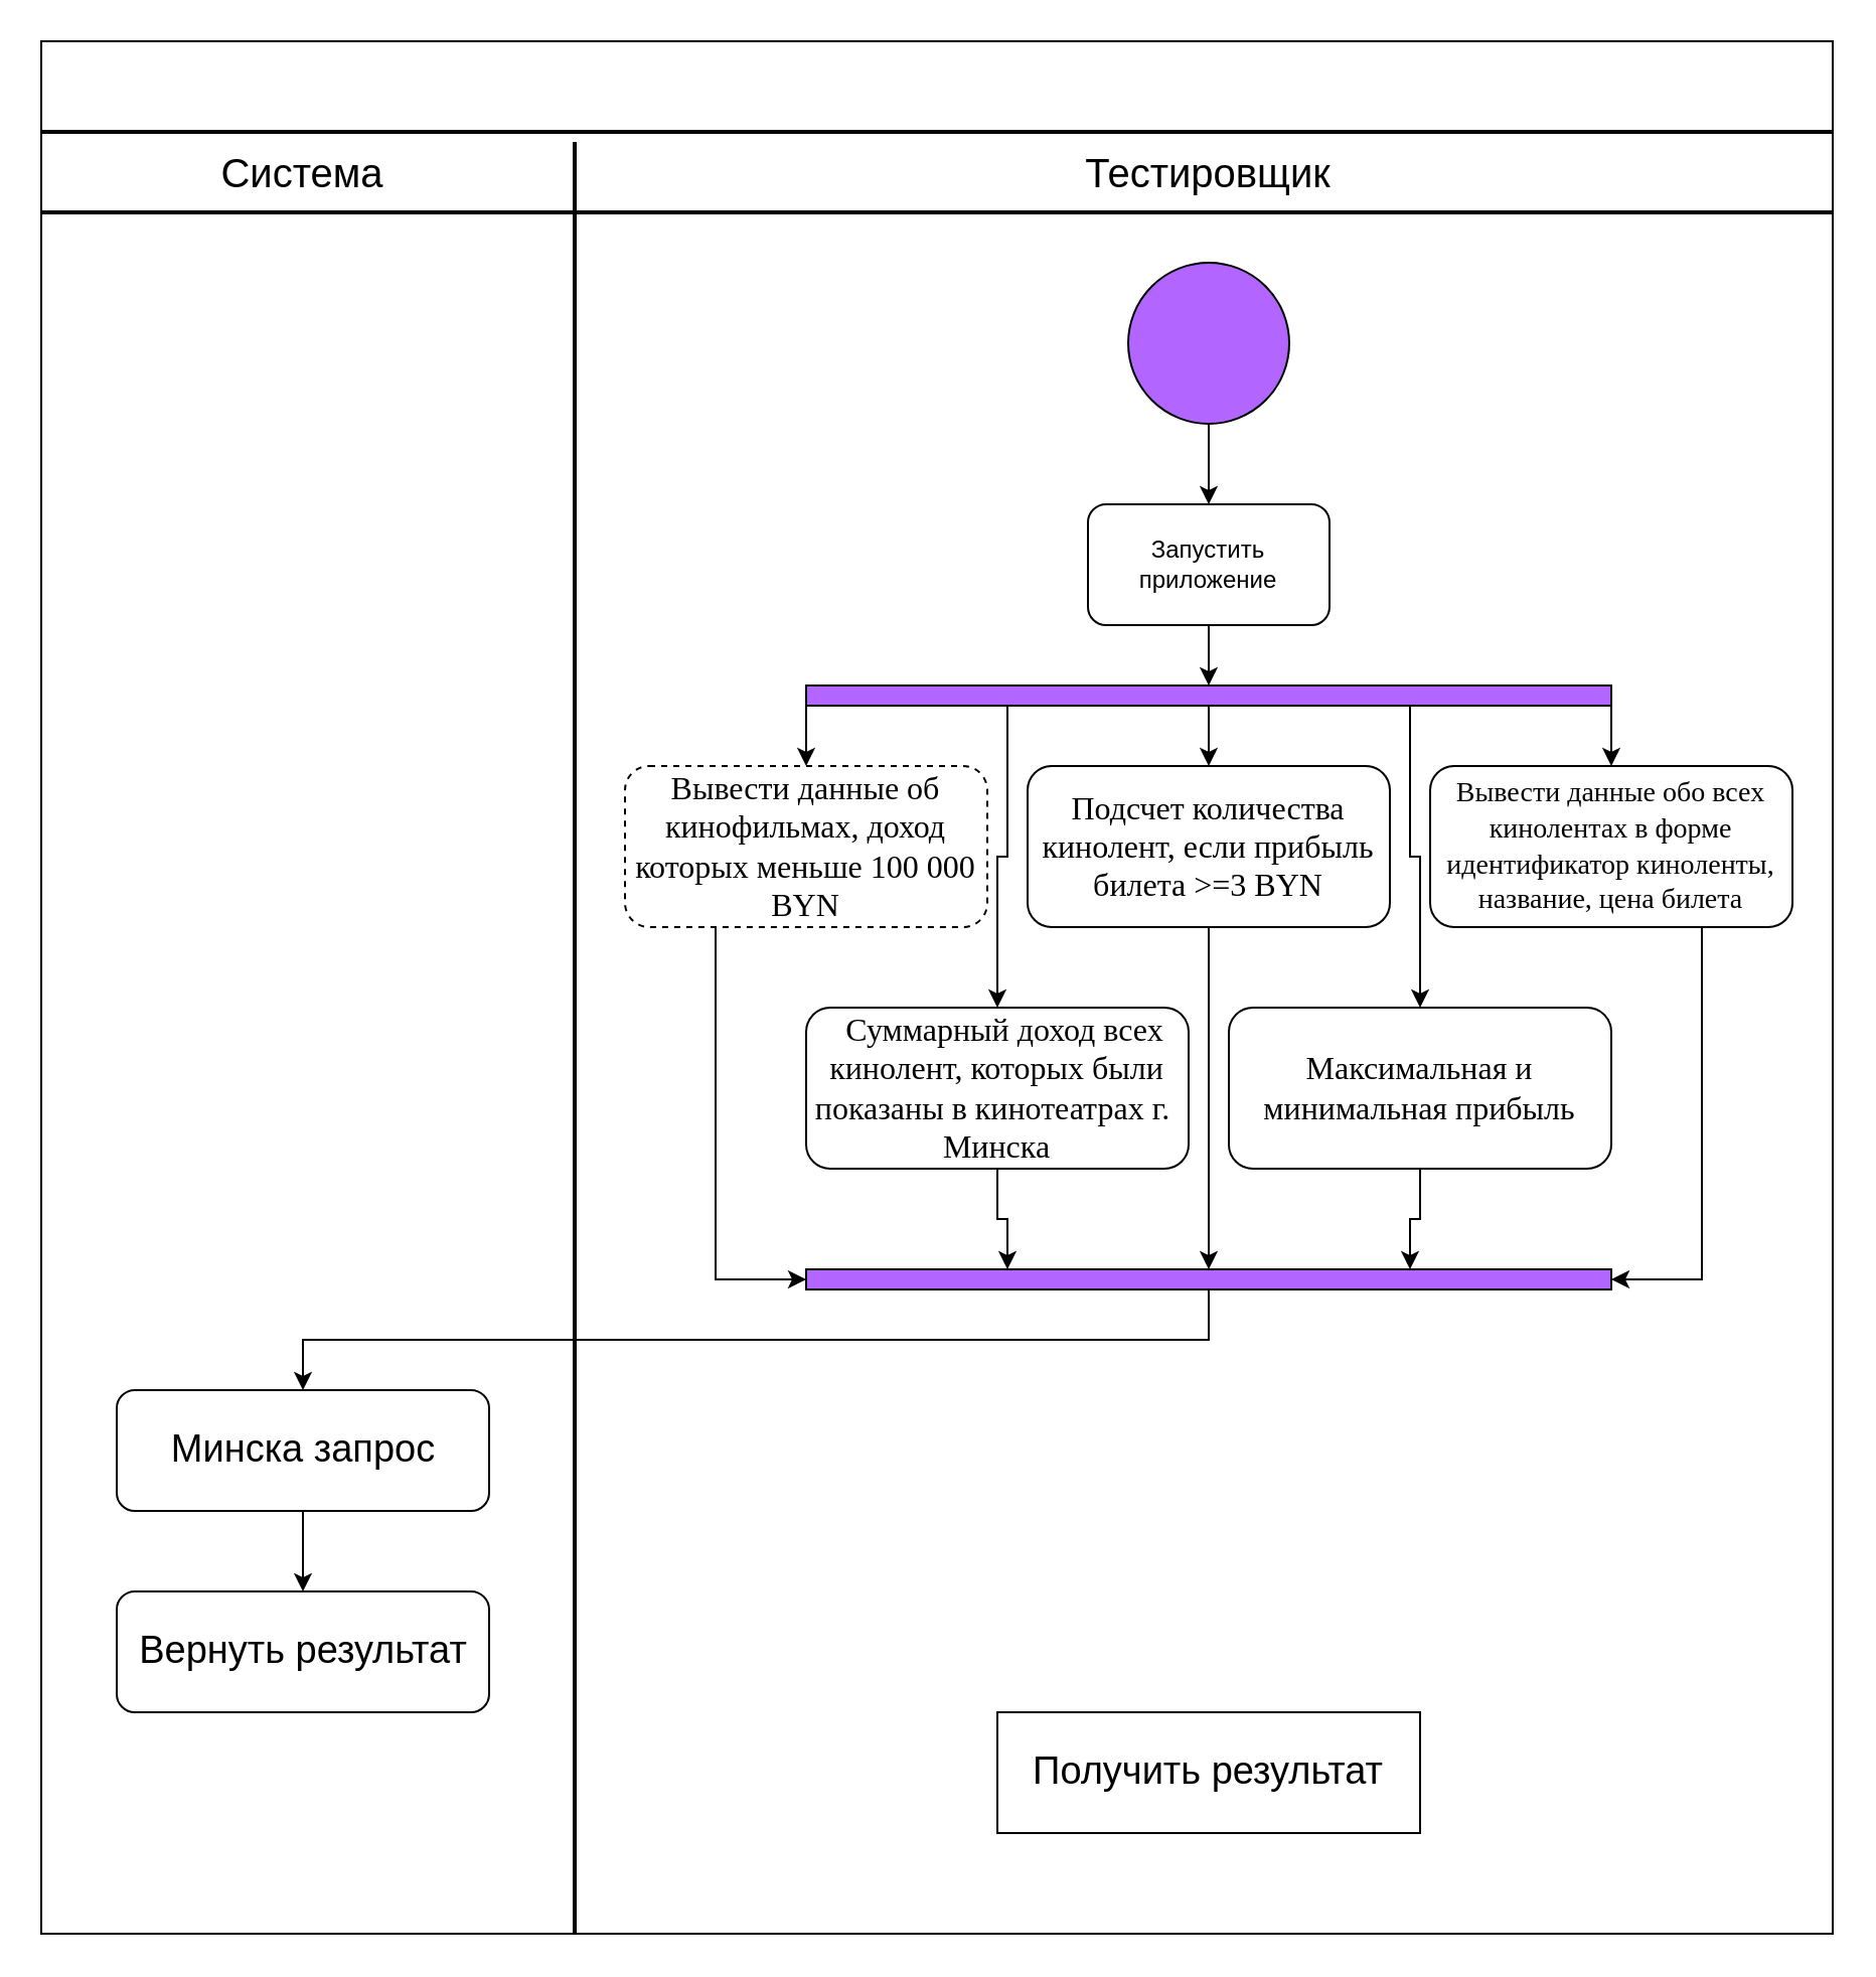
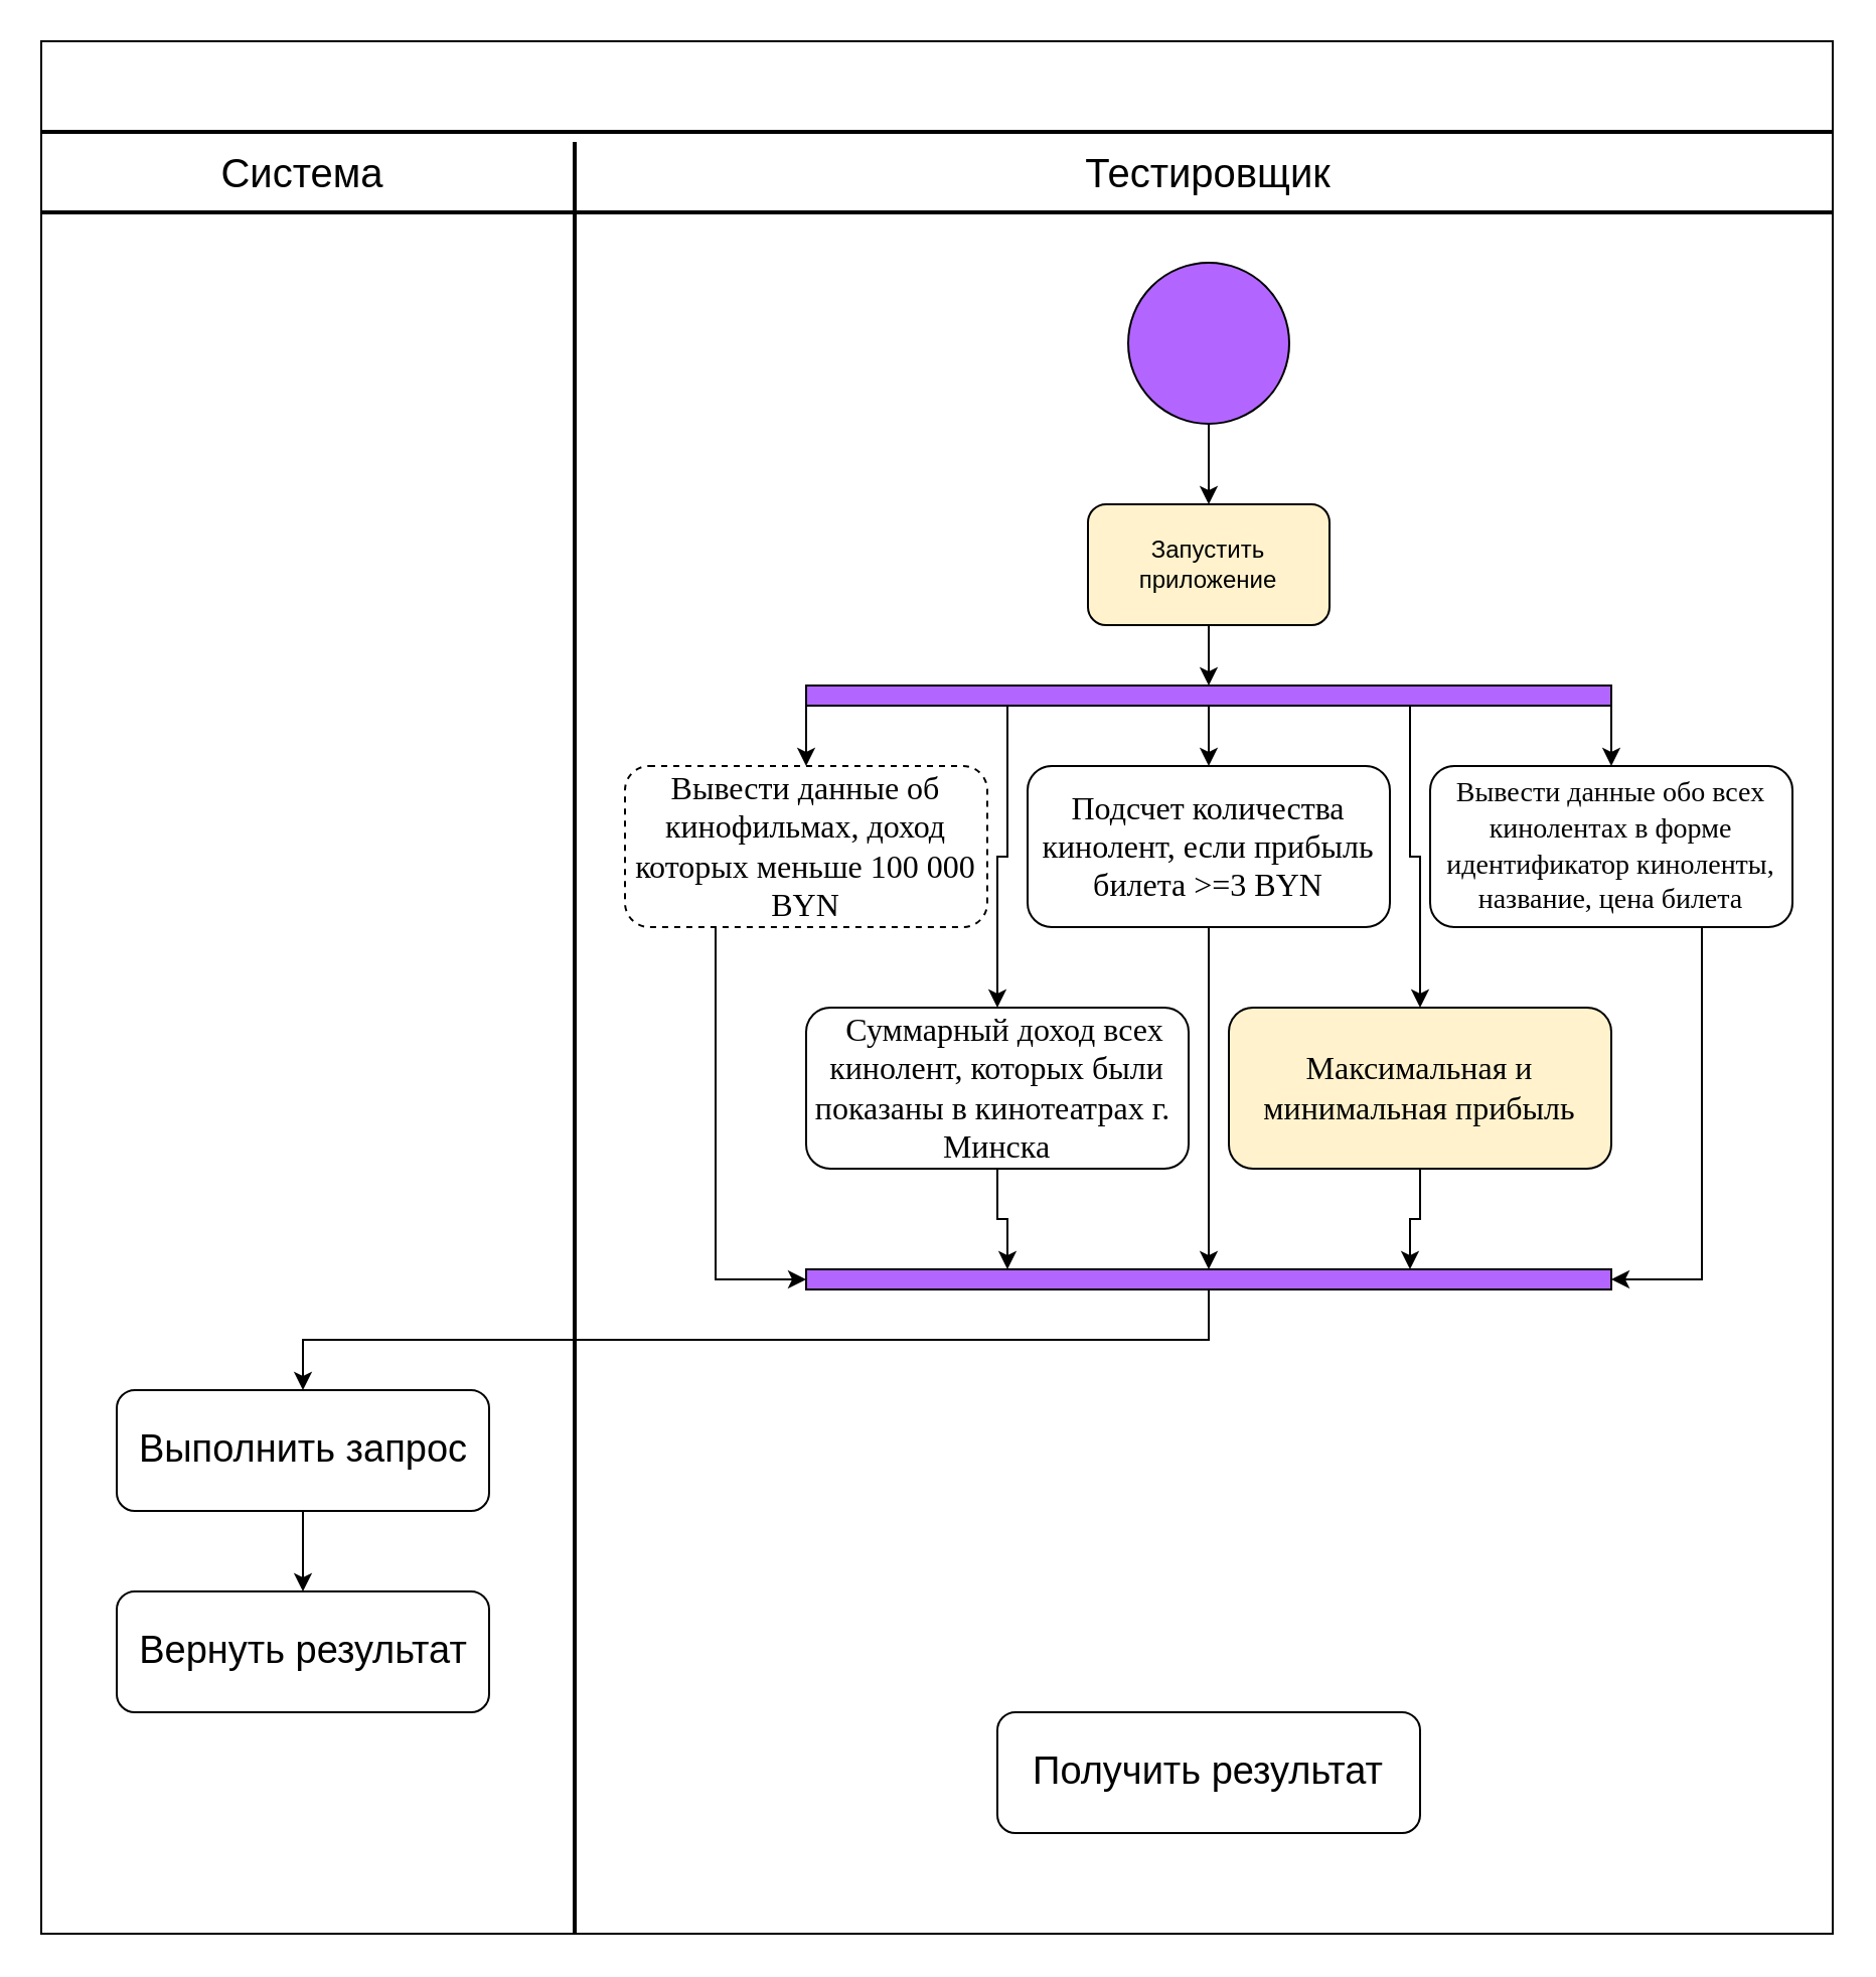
- <mxCell id="11" value="Запустить приложение" style="rounded=1;whiteSpace=wrap;html=1;" vertex="1" parent="1"><mxGeometry x="540" y="250" width="120" height="60" as="geometry" /></mxCell>
+ <mxCell id="11" value="Запустить приложение" style="rounded=1;whiteSpace=wrap;html=1;fillColor=#fff2cc;" vertex="1" parent="1"><mxGeometry x="540" y="250" width="120" height="60" as="geometry" /></mxCell>
- <mxCell id="27" value="&lt;div style=&quot;font-size: 14px;&quot;&gt;&lt;span style=&quot;font-family: LiberationSans; font-size: 16px;&quot;&gt;Максимальная и минимальная прибыль&lt;/span&gt;&lt;br&gt;&lt;/div&gt;" style="rounded=1;whiteSpace=wrap;html=1;" vertex="1" parent="1"><mxGeometry x="610" y="500" width="190" height="80" as="geometry" /></mxCell>
+ <mxCell id="27" value="&lt;div style=&quot;font-size: 14px;&quot;&gt;&lt;span style=&quot;font-family: LiberationSans; font-size: 16px;&quot;&gt;Максимальная и минимальная прибыль&lt;/span&gt;&lt;br&gt;&lt;/div&gt;" style="rounded=1;whiteSpace=wrap;html=1;fillColor=#fff2cc;" vertex="1" parent="1"><mxGeometry x="610" y="500" width="190" height="80" as="geometry" /></mxCell>
- <mxCell id="31" value="&lt;font style=&quot;font-size: 19px;&quot;&gt;Минска запрос&lt;/font&gt;" style="rounded=1;whiteSpace=wrap;html=1;" vertex="1" parent="1"><mxGeometry x="57.5" y="690" width="185" height="60" as="geometry" /></mxCell>
+ <mxCell id="31" value="&lt;font style=&quot;font-size: 19px;&quot;&gt;Выполнить запрос&lt;/font&gt;" style="rounded=1;whiteSpace=wrap;html=1;" vertex="1" parent="1"><mxGeometry x="57.5" y="690" width="185" height="60" as="geometry" /></mxCell>
- <mxCell id="33" value="&lt;font style=&quot;font-size: 19px;&quot;&gt;Получить результат&lt;/font&gt;" style="whiteSpace=wrap;html=1;rounded=0;" vertex="1" parent="1"><mxGeometry x="495" y="850" width="210" height="60" as="geometry" /></mxCell>
+ <mxCell id="33" value="&lt;font style=&quot;font-size: 19px;&quot;&gt;Получить результат&lt;/font&gt;" style="rounded=1;whiteSpace=wrap;html=1;" vertex="1" parent="1"><mxGeometry x="495" y="850" width="210" height="60" as="geometry" /></mxCell>
